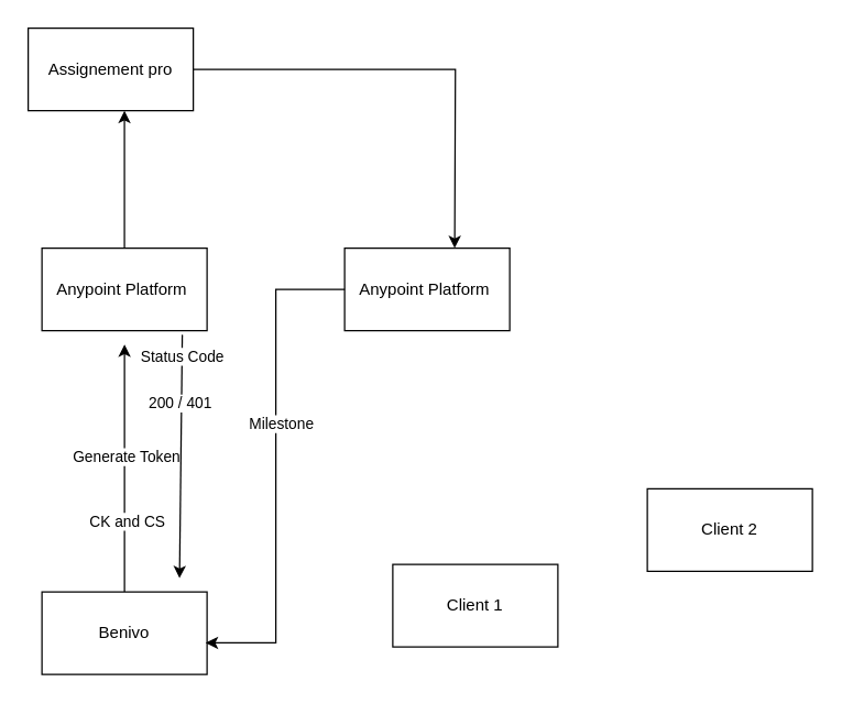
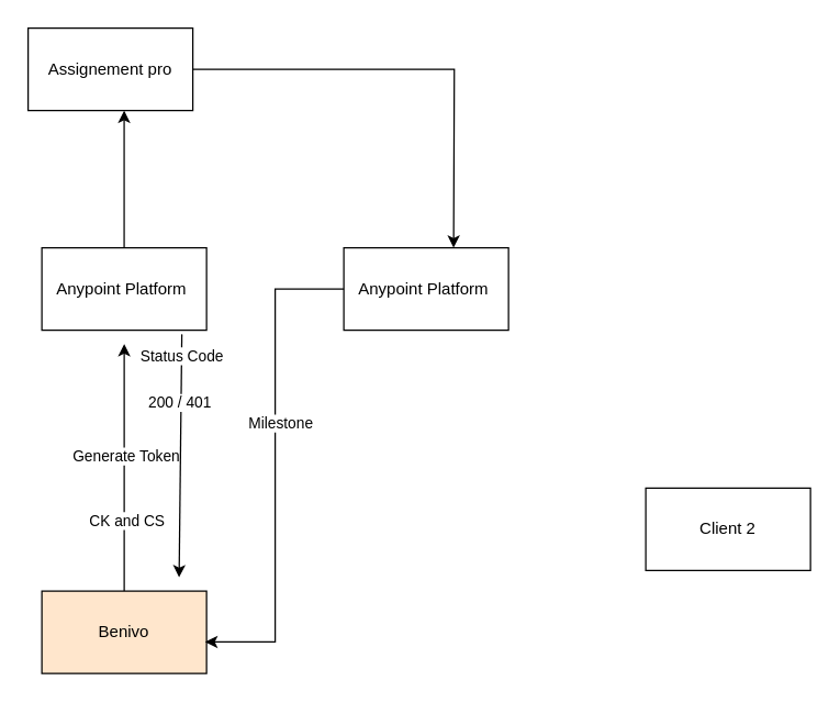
- <mxCell id="13" value="Client 1" style="rounded=0;whiteSpace=wrap;html=1;" parent="1" vertex="1"><mxGeometry x="285" y="410" width="120" height="60" as="geometry" /></mxCell>
- <mxCell id="9" value="Benivo" style="rounded=0;whiteSpace=wrap;html=1;" parent="1" vertex="1"><mxGeometry x="30" y="430" width="120" height="60" as="geometry" /></mxCell>
+ <mxCell id="9" value="Benivo" style="rounded=0;whiteSpace=wrap;html=1;fillColor=#ffe6cc;" parent="1" vertex="1"><mxGeometry x="30" y="430" width="120" height="60" as="geometry" /></mxCell>
